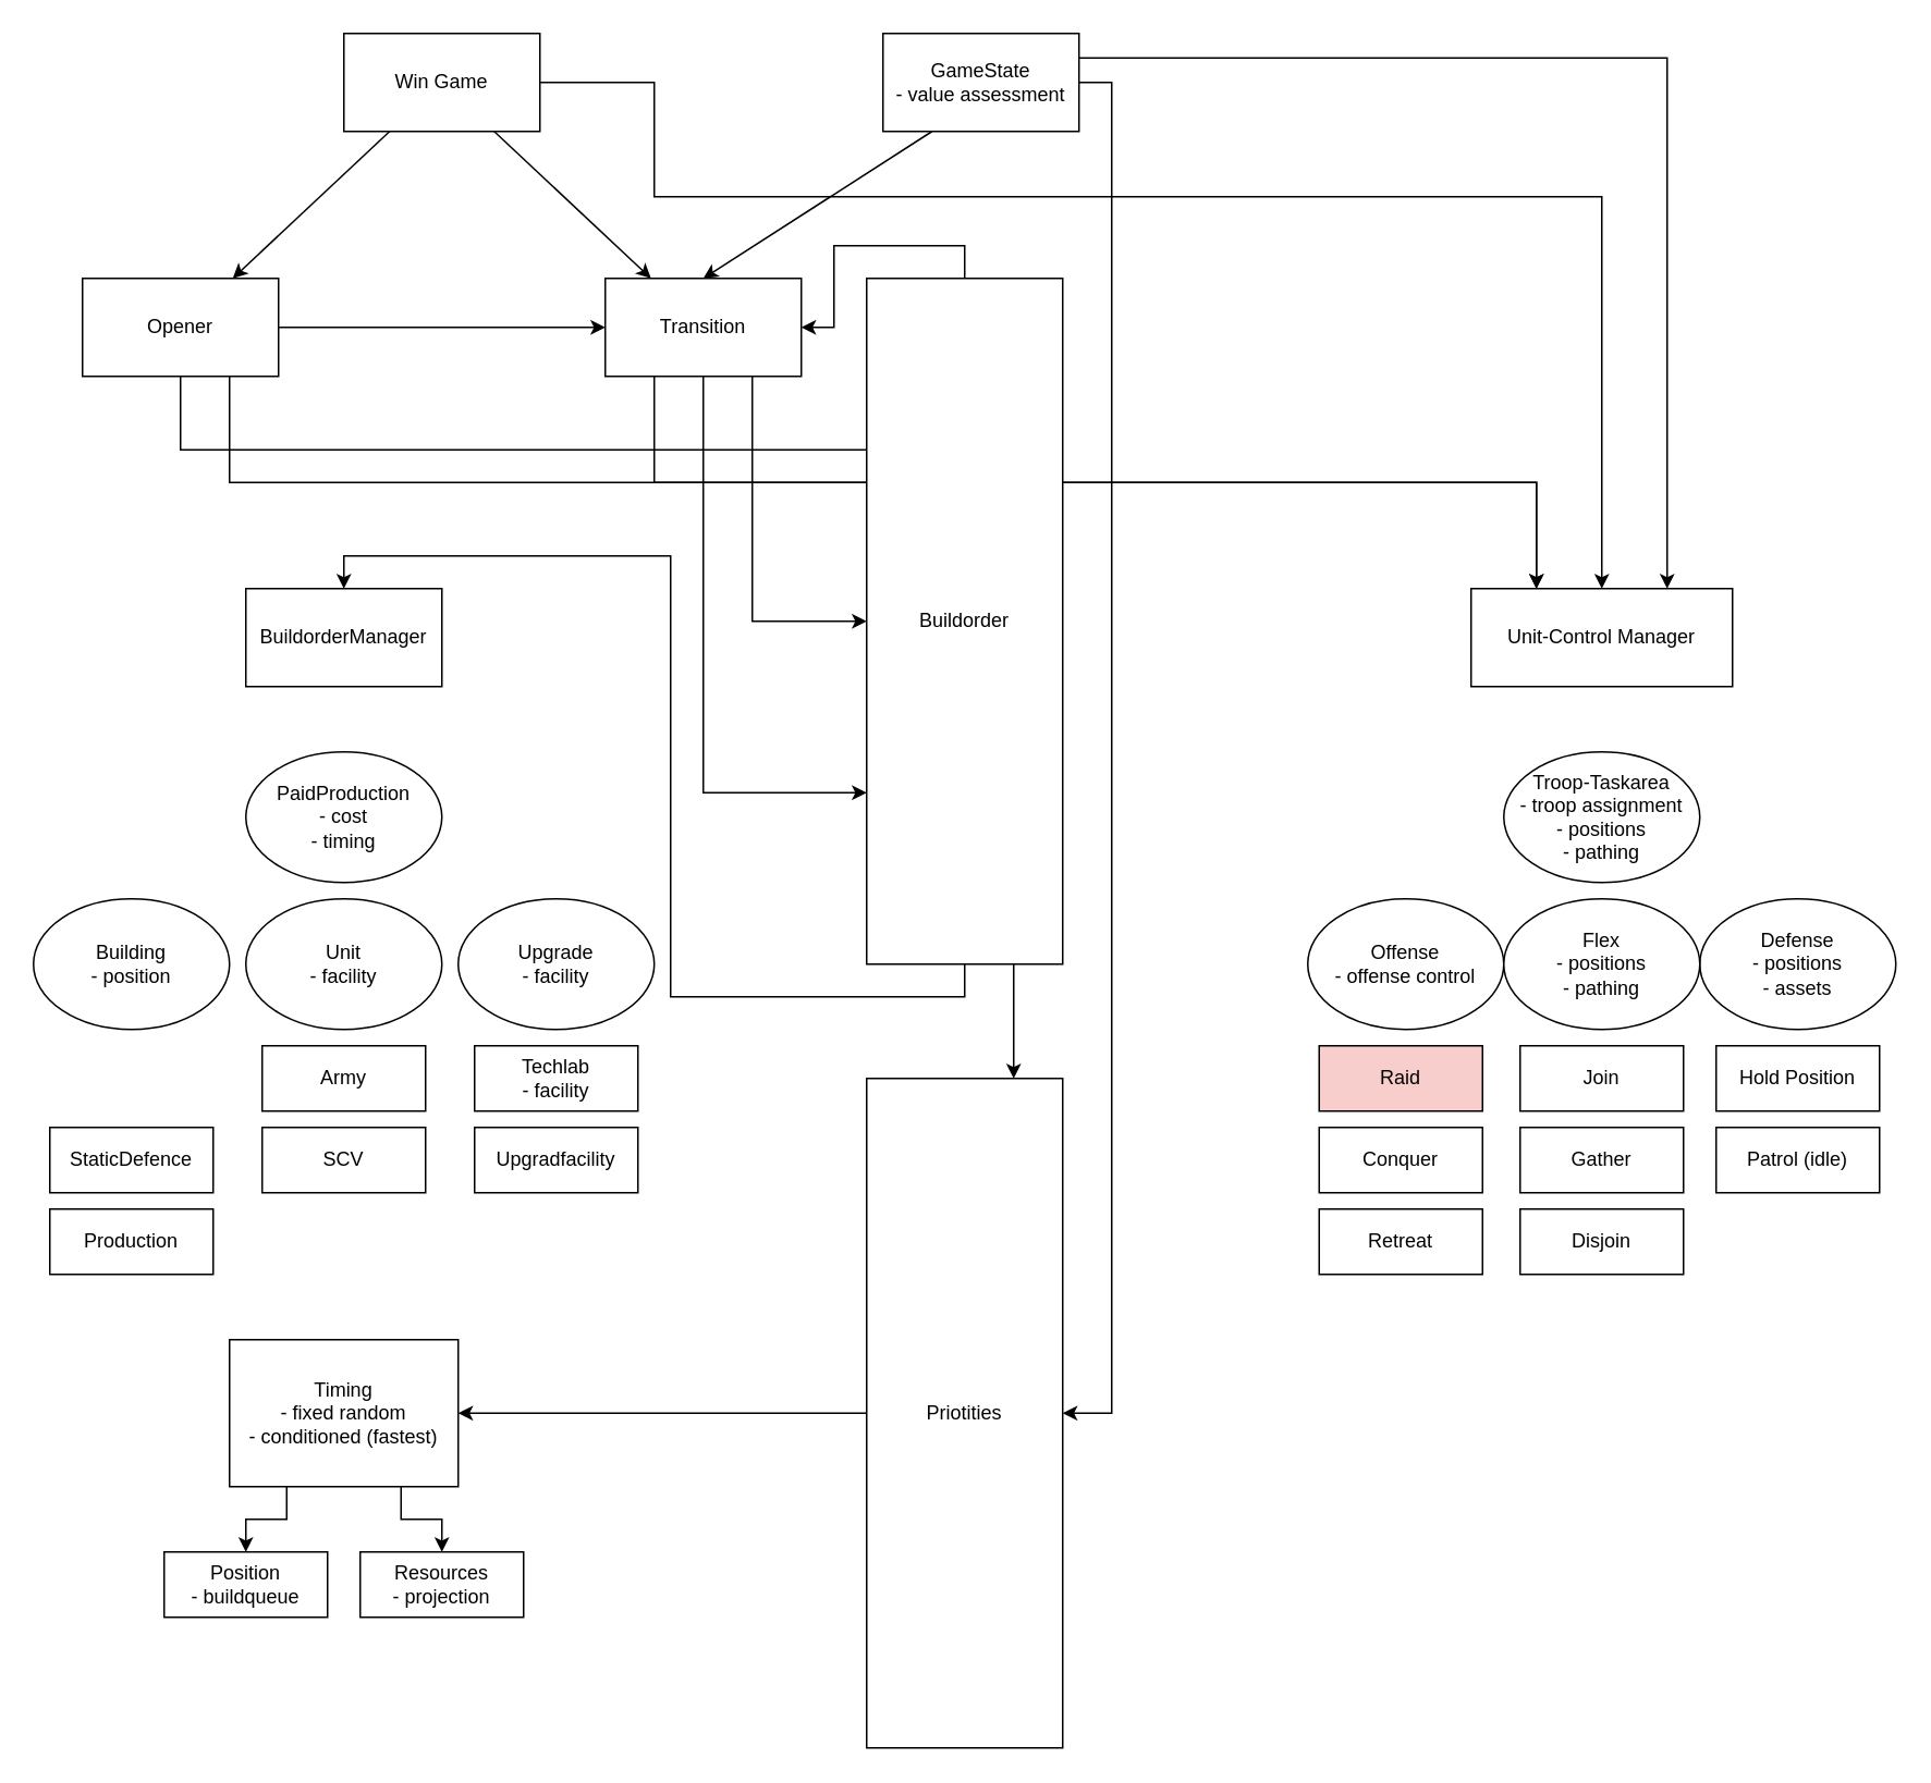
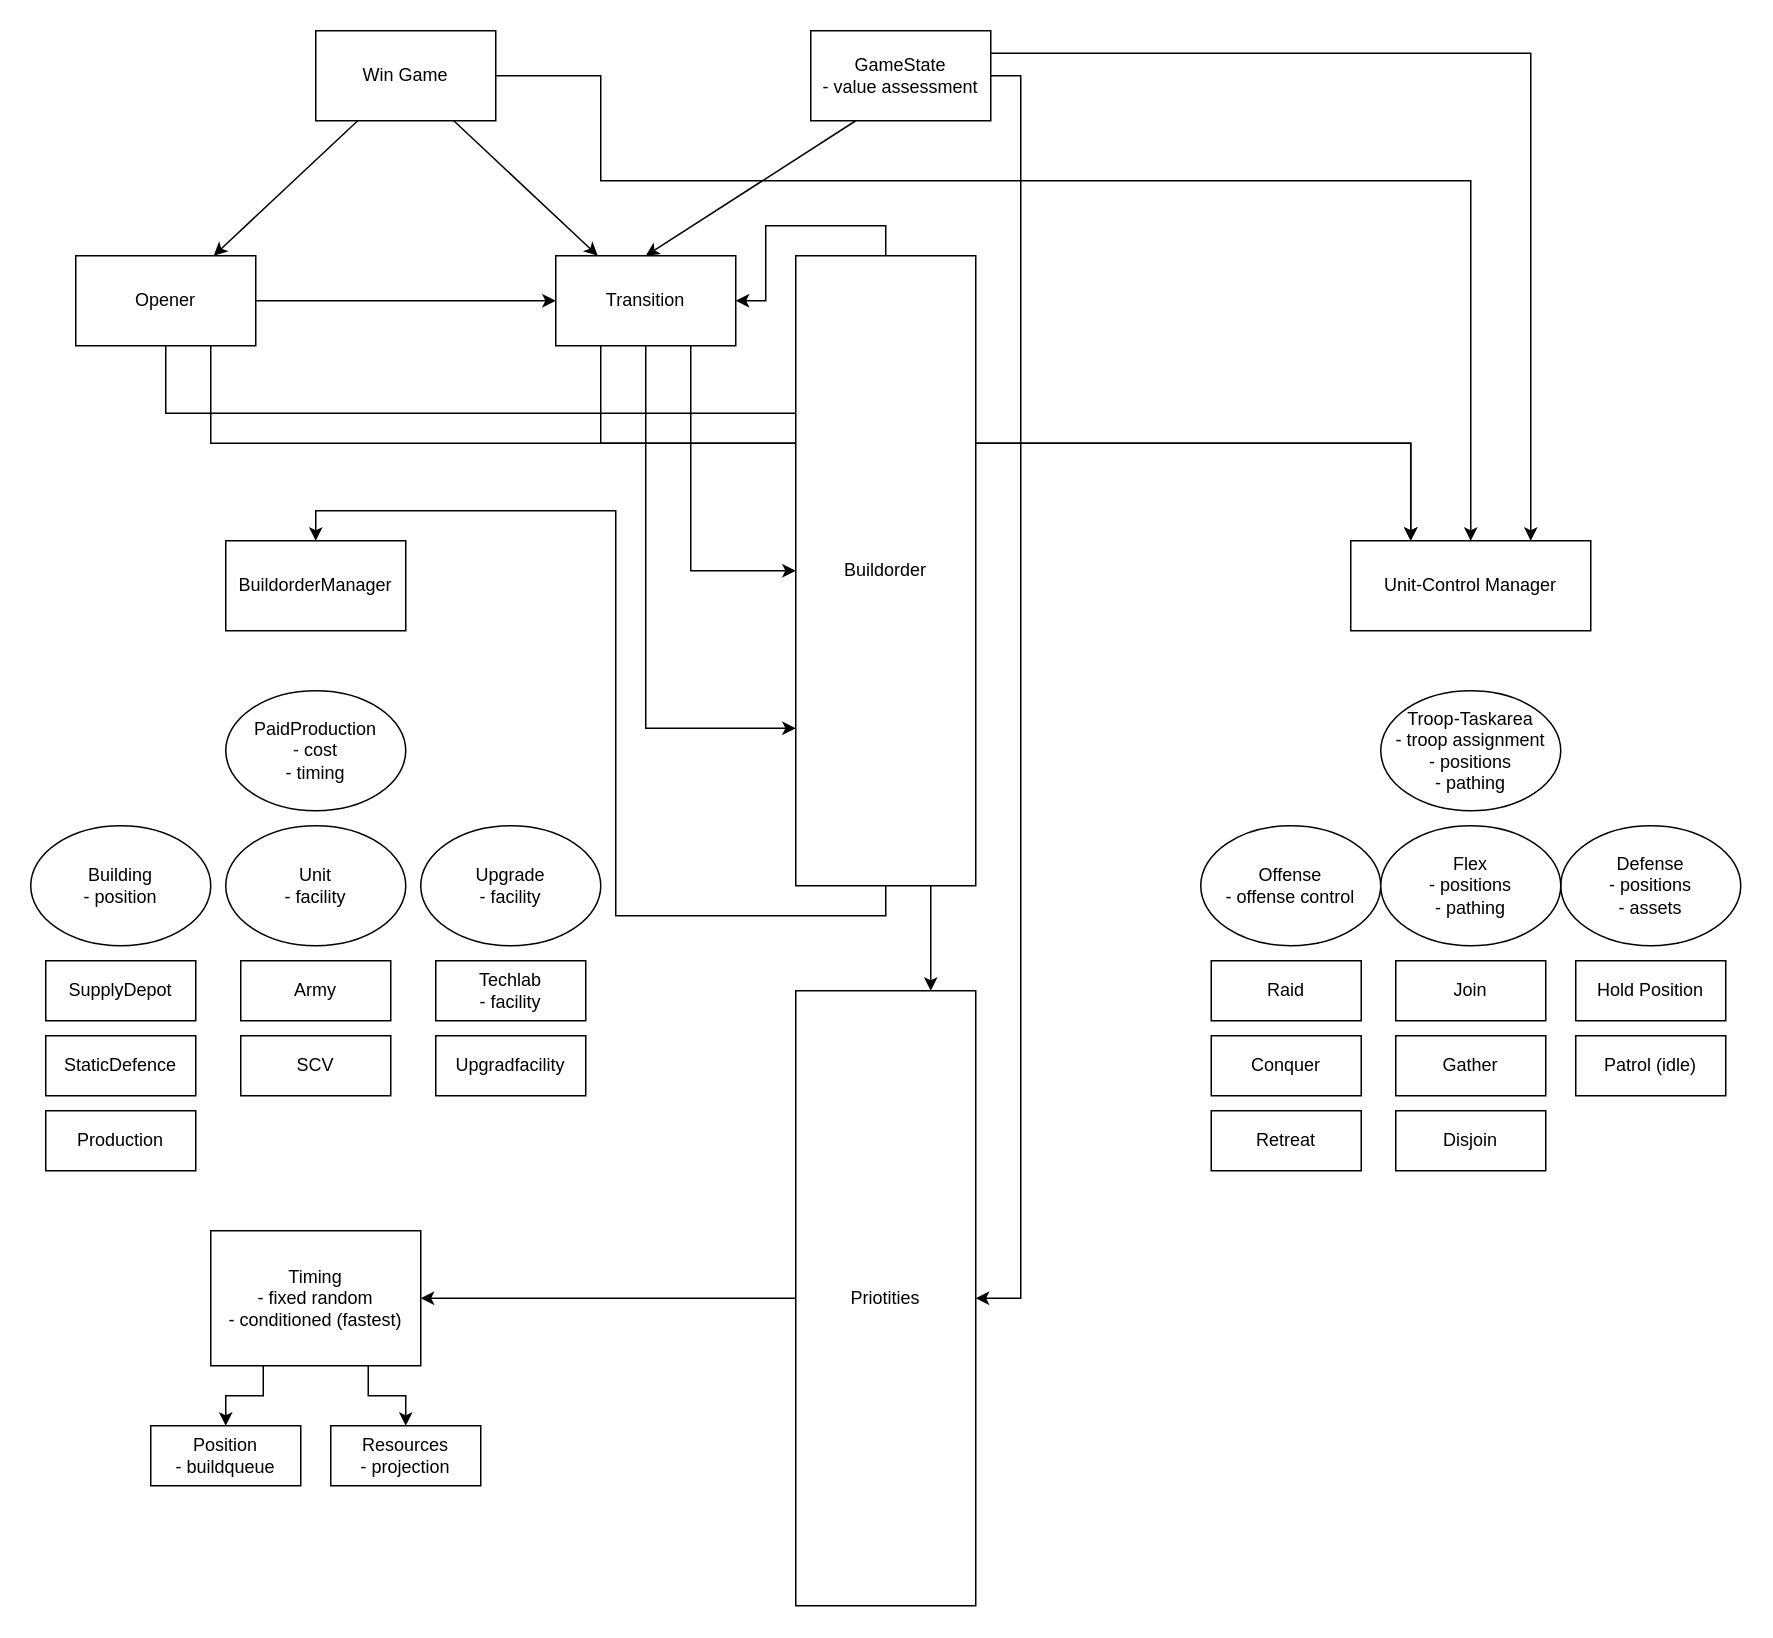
+ <mxCell id="14" value="SupplyDepot" style="rounded=0;whiteSpace=wrap;html=1;" vertex="1" parent="1"><mxGeometry x="30" y="640" width="100" height="40" as="geometry" /></mxCell>
- <mxCell id="46" value="Raid" style="rounded=0;whiteSpace=wrap;html=1;fillColor=#f8cecc;" vertex="1" parent="1"><mxGeometry x="807" y="640" width="100" height="40" as="geometry" /></mxCell>
+ <mxCell id="46" value="Raid" style="rounded=0;whiteSpace=wrap;html=1;" vertex="1" parent="1"><mxGeometry x="807" y="640" width="100" height="40" as="geometry" /></mxCell>
